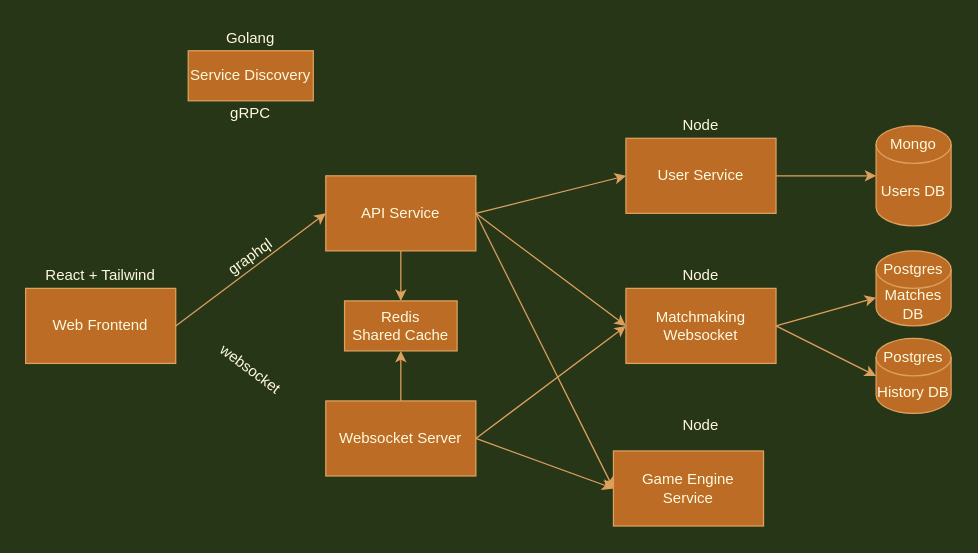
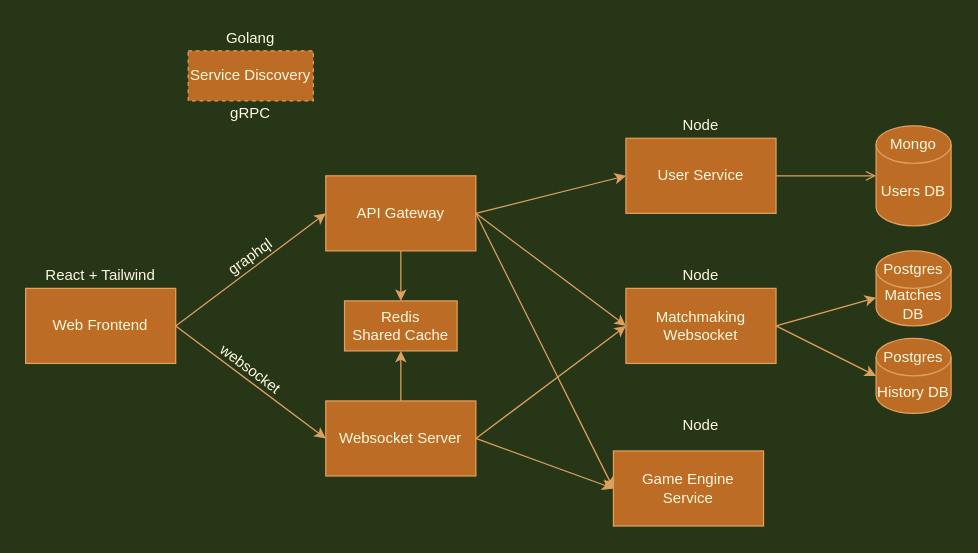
- <mxCell id="19" value="Service Discovery" style="rounded=0;whiteSpace=wrap;html=1;fillColor=#BC6C25;strokeColor=#DDA15E;fontColor=#FEFAE0;" vertex="1" parent="1"><mxGeometry x="150" y="40" width="100" height="40" as="geometry" /></mxCell>
+ <mxCell id="19" value="Service Discovery" style="rounded=0;whiteSpace=wrap;html=1;fillColor=#BC6C25;strokeColor=#DDA15E;fontColor=#FEFAE0;dashed=1;" vertex="1" parent="1"><mxGeometry x="150" y="40" width="100" height="40" as="geometry" /></mxCell>
- <mxCell id="10" style="edgeStyle=orthogonalEdgeStyle;rounded=0;orthogonalLoop=1;jettySize=auto;html=1;exitX=1;exitY=0.5;exitDx=0;exitDy=0;entryX=0;entryY=0.5;entryDx=0;entryDy=0;entryPerimeter=0;strokeColor=#DDA15E;fontColor=#FEFAE0;labelBackgroundColor=#283618;" edge="1" parent="1" source="11" target="28"><mxGeometry relative="1" as="geometry" /></mxCell>
+ <mxCell id="10" style="edgeStyle=orthogonalEdgeStyle;rounded=0;orthogonalLoop=1;jettySize=auto;html=1;exitX=1;exitY=0.5;exitDx=0;exitDy=0;entryX=0;entryY=0.5;entryDx=0;entryDy=0;entryPerimeter=0;strokeColor=#DDA15E;fontColor=#FEFAE0;labelBackgroundColor=#283618;endArrow=open;" edge="1" parent="1" source="11" target="28"><mxGeometry relative="1" as="geometry" /></mxCell>
- <mxCell id="4" value="API Service" style="rounded=0;whiteSpace=wrap;html=1;fillColor=#BC6C25;strokeColor=#DDA15E;fontColor=#FEFAE0;" vertex="1" parent="1"><mxGeometry x="260" y="140" width="120" height="60" as="geometry" /></mxCell>
+ <mxCell id="4" value="API Gateway" style="rounded=0;whiteSpace=wrap;html=1;fillColor=#BC6C25;strokeColor=#DDA15E;fontColor=#FEFAE0;" vertex="1" parent="1"><mxGeometry x="260" y="140" width="120" height="60" as="geometry" /></mxCell>
+ <mxCell id="9" value="" style="endArrow=classic;html=1;rounded=0;entryX=0;entryY=0.5;entryDx=0;entryDy=0;exitX=1;exitY=0.5;exitDx=0;exitDy=0;strokeColor=#DDA15E;fontColor=#FEFAE0;labelBackgroundColor=#283618;" edge="1" parent="1" source="2" target="6"><mxGeometry width="50" height="50" relative="1" as="geometry"><mxPoint x="150" y="270" as="sourcePoint" /><mxPoint x="230" y="180" as="targetPoint" /></mxGeometry></mxCell>
